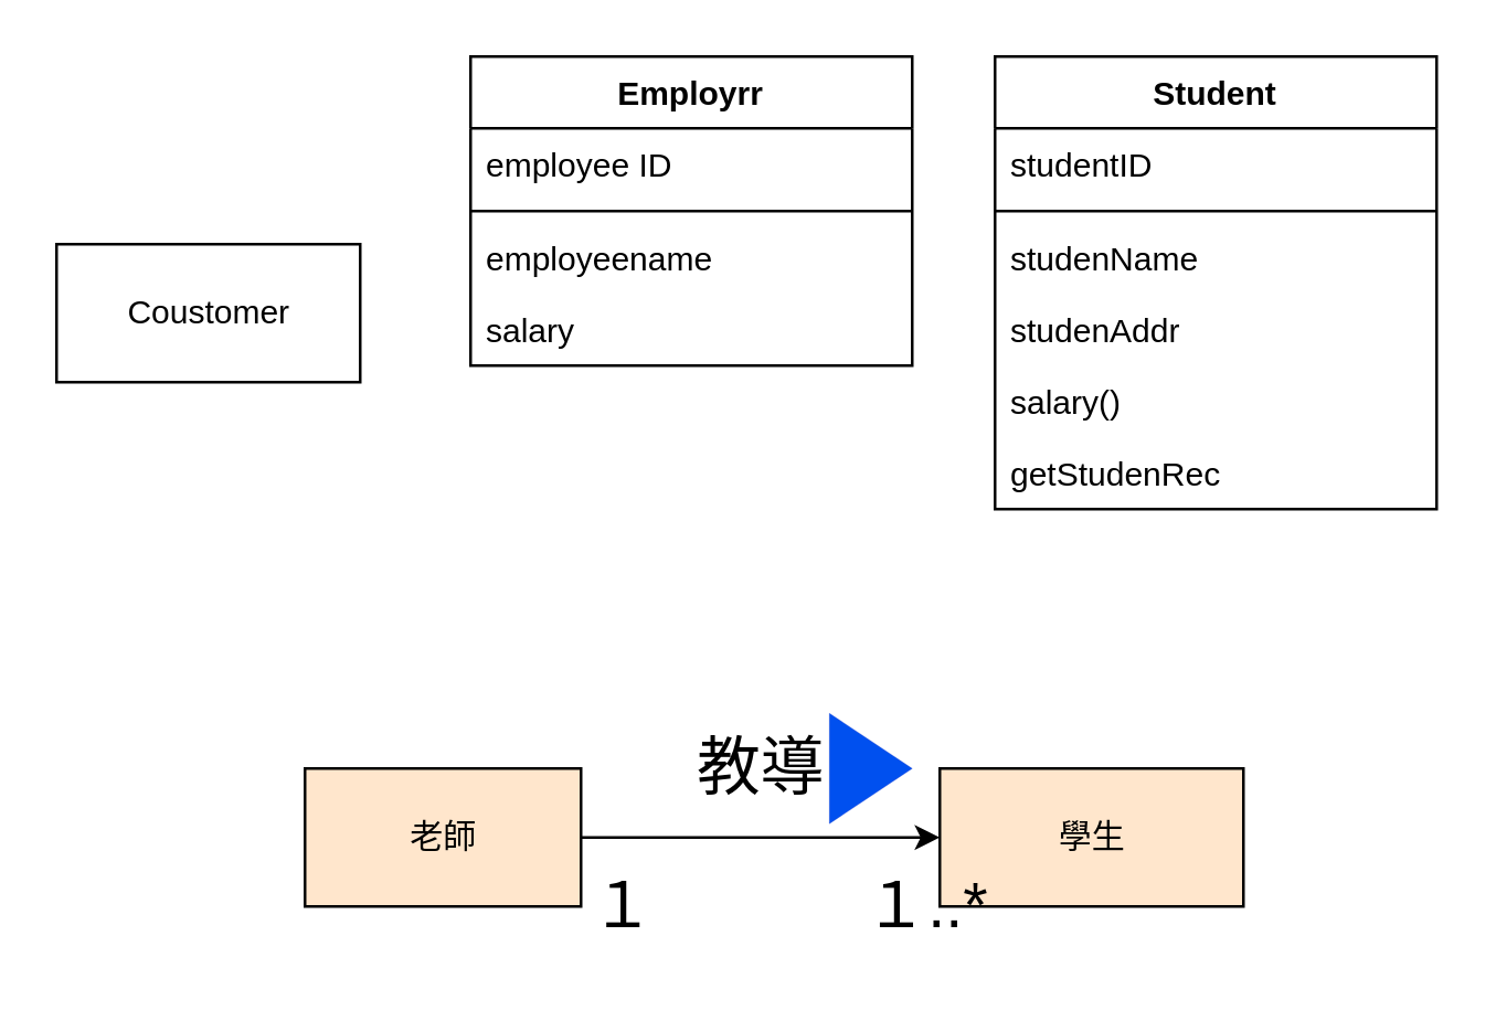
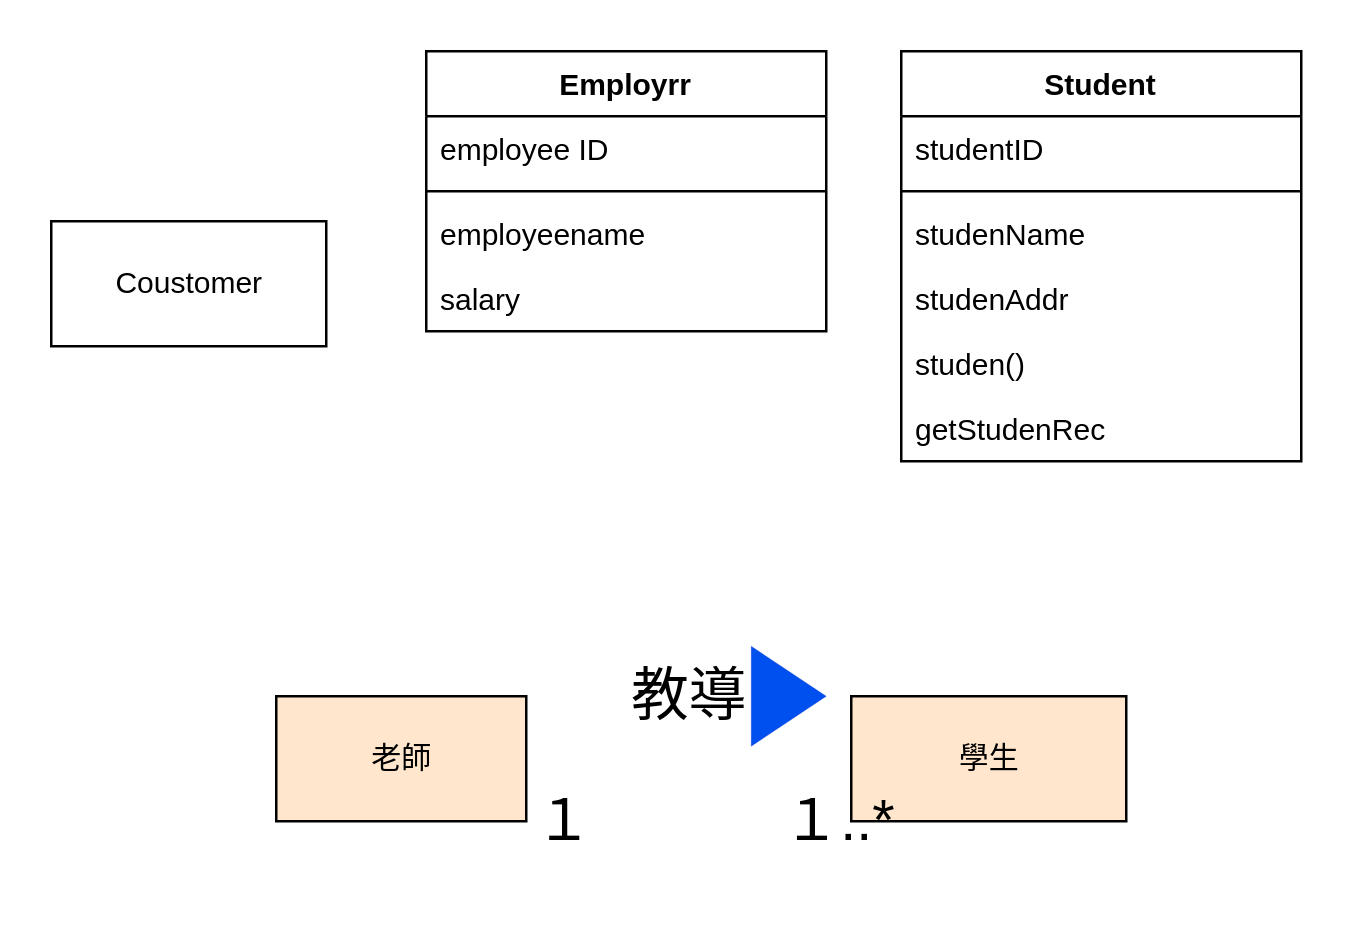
- <mxCell id="13" value="salary()" style="text;strokeColor=none;fillColor=none;align=left;verticalAlign=top;spacingLeft=4;spacingRight=4;overflow=hidden;rotatable=0;points=[[0,0.5],[1,0.5]];portConstraint=eastwest;" vertex="1" parent="8"><mxGeometry y="112" width="160" height="26" as="geometry" /></mxCell>
+ <mxCell id="13" value="studen()" style="text;strokeColor=none;fillColor=none;align=left;verticalAlign=top;spacingLeft=4;spacingRight=4;overflow=hidden;rotatable=0;points=[[0,0.5],[1,0.5]];portConstraint=eastwest;" vertex="1" parent="8"><mxGeometry y="112" width="160" height="26" as="geometry" /></mxCell>
- <mxCell id="16" style="edgeStyle=none;html=1;exitX=1;exitY=0.5;exitDx=0;exitDy=0;entryX=0;entryY=0.5;entryDx=0;entryDy=0;fontSize=23;endArrow=classic;endFill=1;" edge="1" parent="1" source="17" target="15"><mxGeometry relative="1" as="geometry" /></mxCell>
